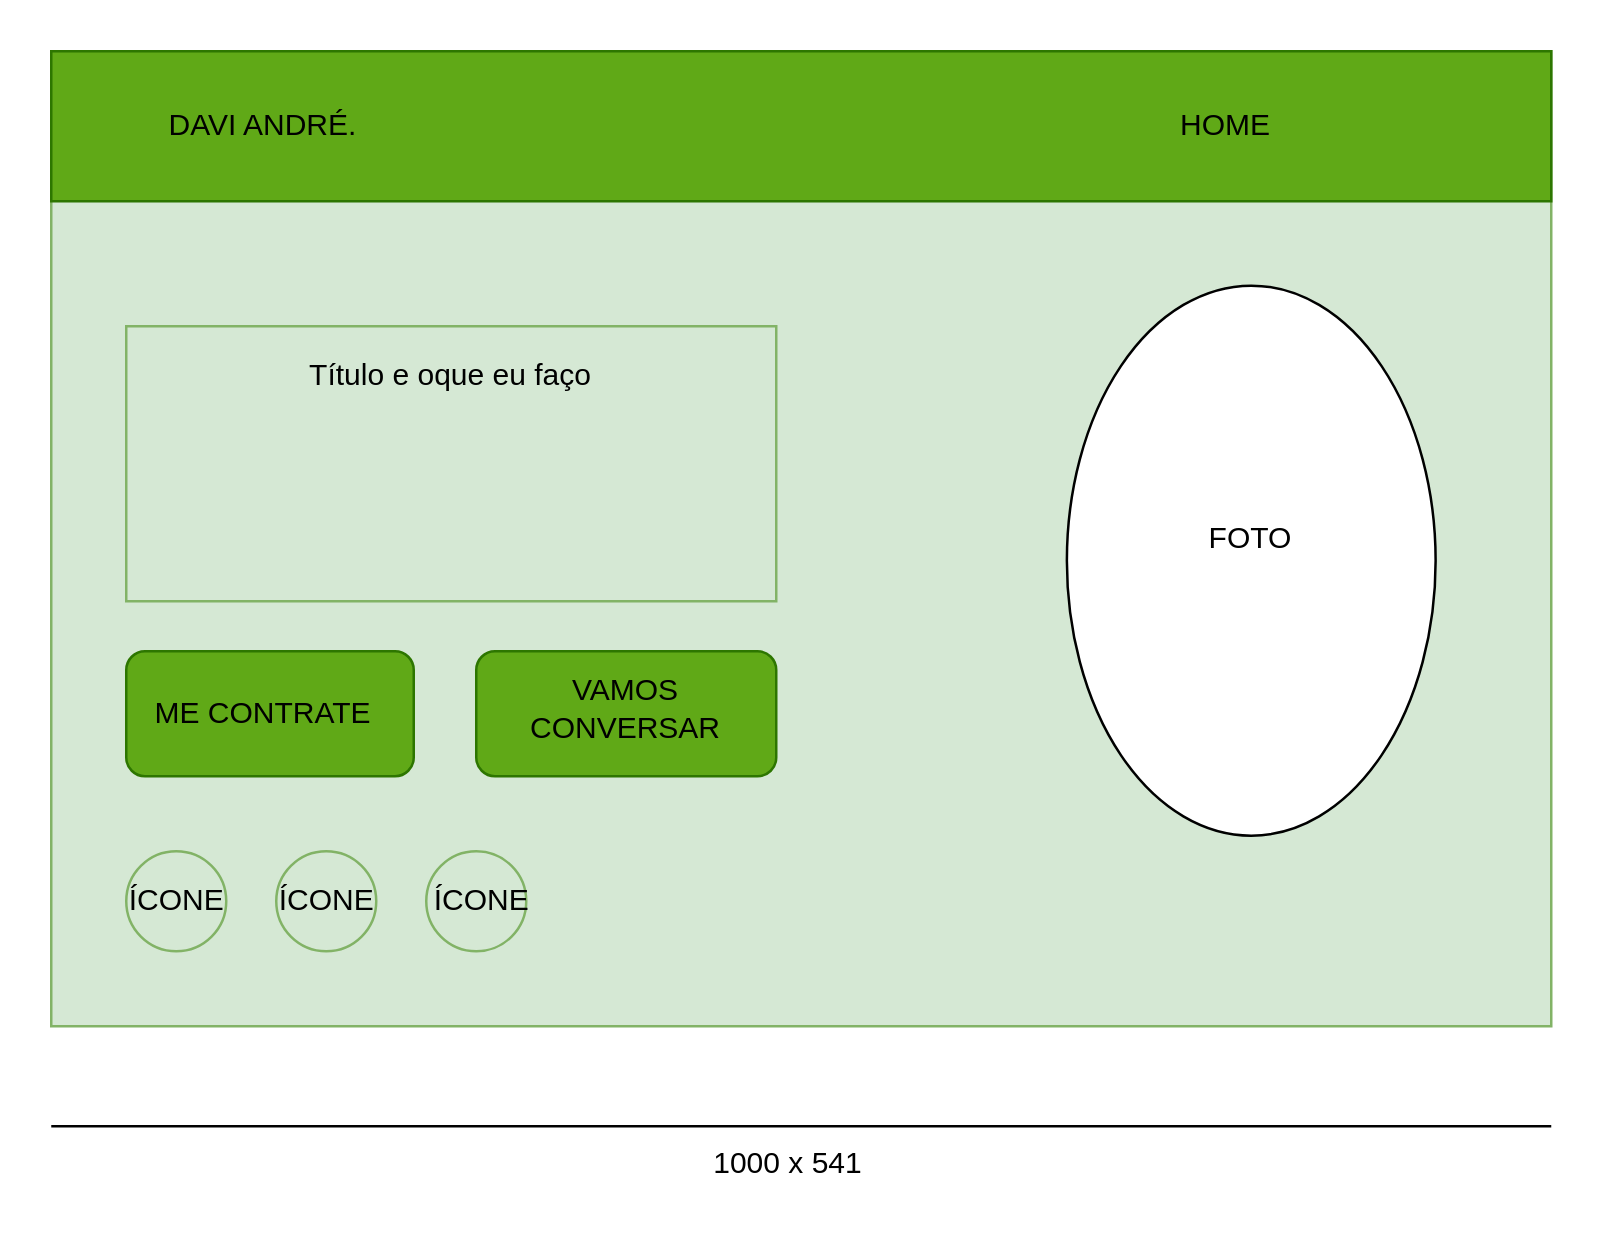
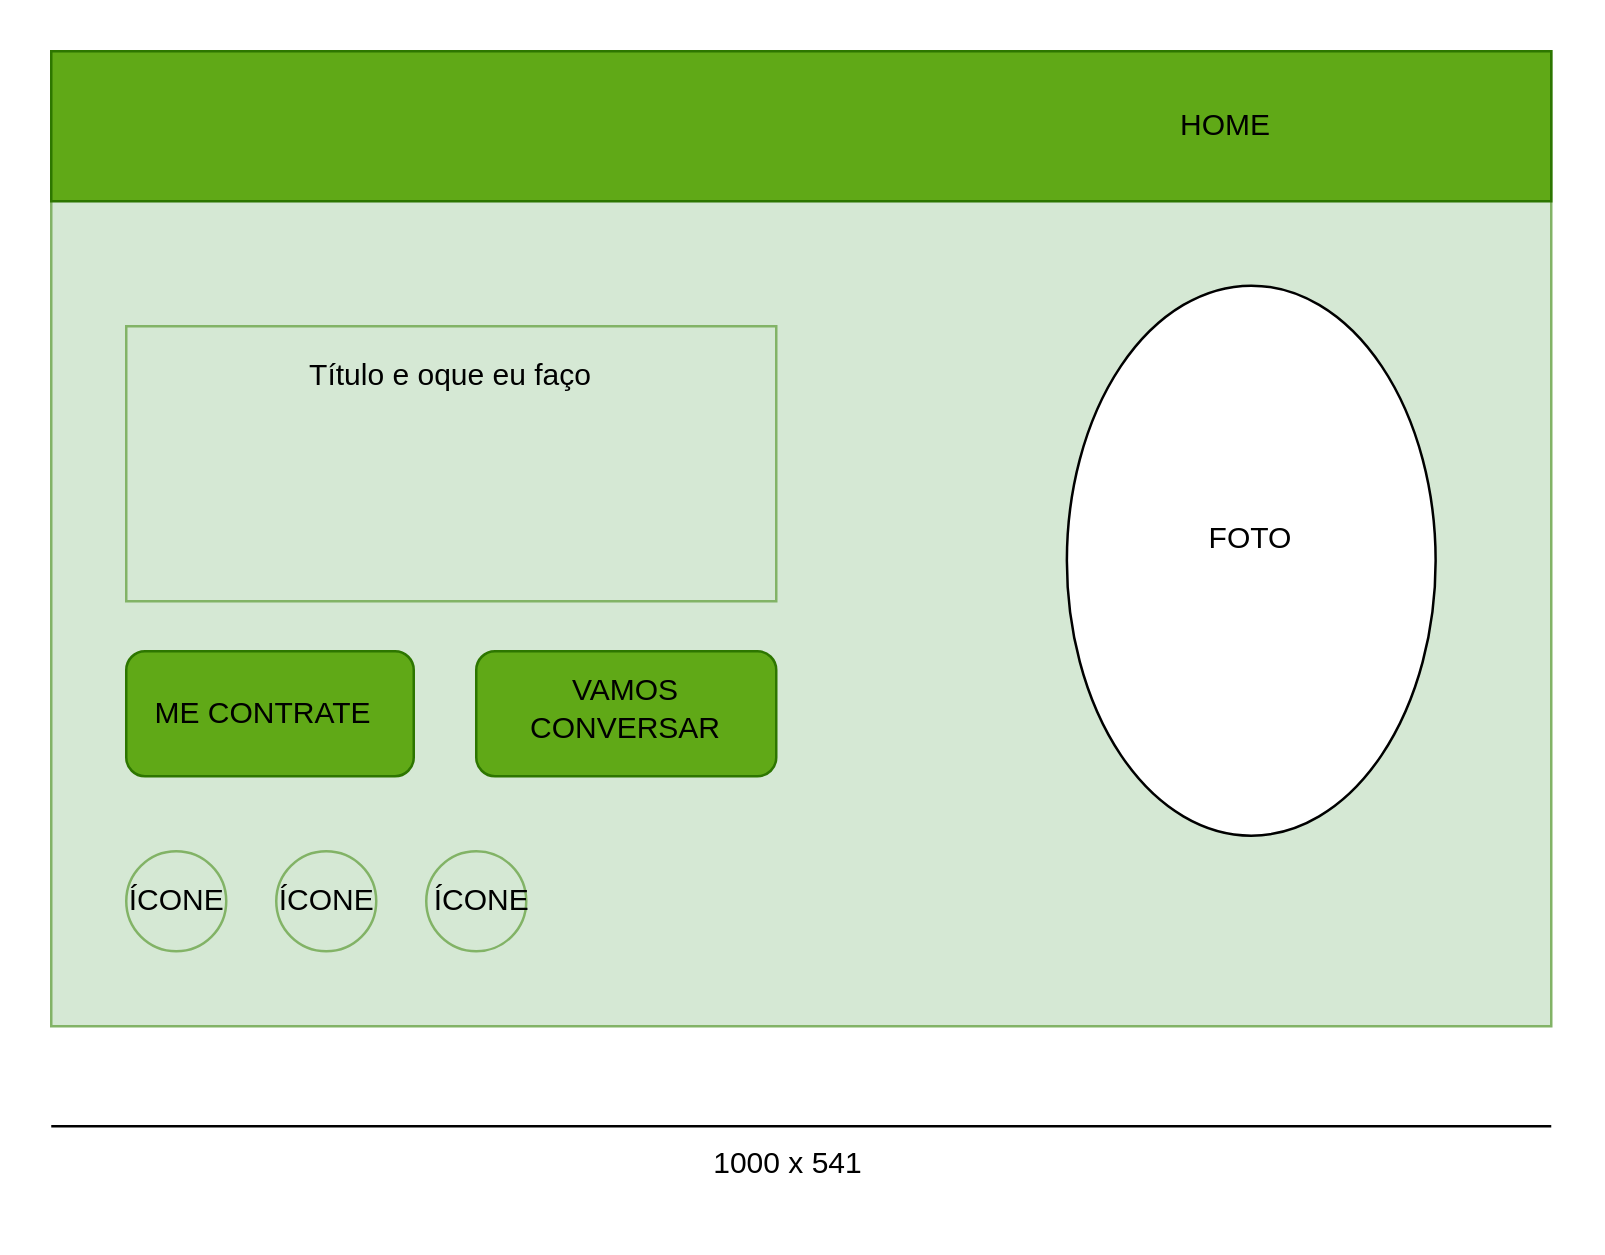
- <mxCell id="14" value="DAVI ANDRÉ." style="text;html=1;align=center;verticalAlign=middle;whiteSpace=wrap;rounded=0;" parent="1" vertex="1"><mxGeometry x="50" y="35" width="110" height="30" as="geometry" /></mxCell>
